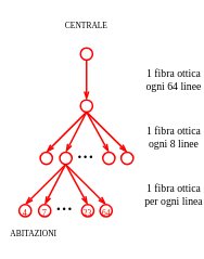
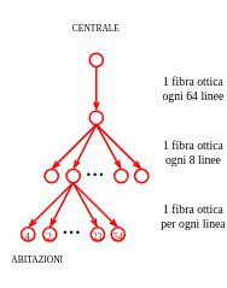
- <mxCell id="20" value="7" style="ellipse;aspect=fixed;fillColor=none;strokeColor=#FF0000;strokeWidth=2;fontFamily=Bahnschrift;fontSize=11;fontColor=#FF0000;whiteSpace=wrap;html=1;spacingTop=4;" vertex="1" parent="1"><mxGeometry x="47" y="251" width="15" height="15" as="geometry" /></mxCell>
+ <mxCell id="20" value="2" style="ellipse;aspect=fixed;fillColor=none;strokeColor=#FF0000;strokeWidth=2;fontFamily=Bahnschrift;fontSize=11;fontColor=#FF0000;whiteSpace=wrap;html=1;spacingTop=4;" vertex="1" parent="1"><mxGeometry x="47" y="251" width="15" height="15" as="geometry" /></mxCell>
- <mxCell id="22" value="64" style="ellipse;aspect=fixed;fillColor=none;strokeColor=#FF0000;strokeWidth=2;fontFamily=Bahnschrift;fontSize=10;fontColor=#FF0000;whiteSpace=wrap;html=1;spacingTop=4;" vertex="1" parent="1"><mxGeometry x="122.5" y="251" width="15" height="15" as="geometry" /></mxCell>
+ <mxCell id="22" value="54" style="ellipse;aspect=fixed;fillColor=none;strokeColor=#FF0000;strokeWidth=2;fontFamily=Bahnschrift;fontSize=10;fontColor=#FF0000;whiteSpace=wrap;html=1;spacingTop=4;" vertex="1" parent="1"><mxGeometry x="122.5" y="251" width="15" height="15" as="geometry" /></mxCell>
